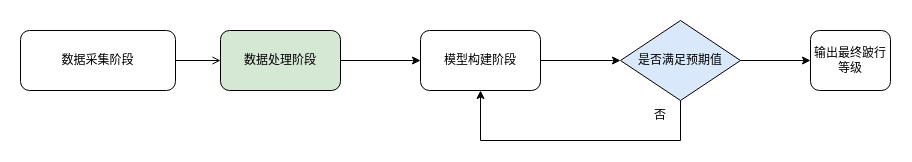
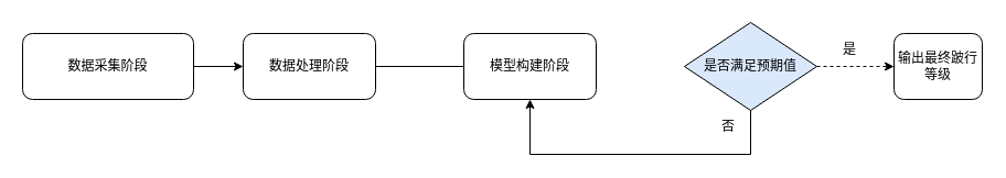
+ <mxCell id="12" value="是" style="text;html=1;align=center;verticalAlign=middle;whiteSpace=wrap;rounded=0;" vertex="1" parent="1"><mxGeometry x="740" y="30" width="60" height="30" as="geometry" /></mxCell>
- <mxCell id="2" value="" style="edgeStyle=orthogonalEdgeStyle;rounded=0;orthogonalLoop=1;jettySize=auto;html=1;endArrow=open;" edge="1" parent="1" source="3" target="5"><mxGeometry relative="1" as="geometry" /></mxCell>
+ <mxCell id="2" value="" style="edgeStyle=orthogonalEdgeStyle;rounded=0;orthogonalLoop=1;jettySize=auto;html=1;" edge="1" parent="1" source="3" target="5"><mxGeometry relative="1" as="geometry" /></mxCell>
- <mxCell id="5" value="&lt;font style=&quot;vertical-align: inherit;&quot;&gt;&lt;font style=&quot;vertical-align: inherit;&quot;&gt;数据处理阶段&lt;/font&gt;&lt;/font&gt;" style="whiteSpace=wrap;html=1;rounded=1;fillColor=#d5e8d4;" vertex="1" parent="1"><mxGeometry x="220" y="30" width="120" height="60" as="geometry" /></mxCell>
+ <mxCell id="5" value="&lt;font style=&quot;vertical-align: inherit;&quot;&gt;&lt;font style=&quot;vertical-align: inherit;&quot;&gt;数据处理阶段&lt;/font&gt;&lt;/font&gt;" style="whiteSpace=wrap;html=1;rounded=1;" vertex="1" parent="1"><mxGeometry x="220" y="30" width="120" height="60" as="geometry" /></mxCell>
- <mxCell id="4" value="" style="edgeStyle=orthogonalEdgeStyle;rounded=0;orthogonalLoop=1;jettySize=auto;html=1;" edge="1" parent="1" source="5" target="7"><mxGeometry relative="1" as="geometry" /></mxCell>
+ <mxCell id="4" value="" style="edgeStyle=orthogonalEdgeStyle;rounded=0;orthogonalLoop=1;jettySize=auto;html=1;endArrow=none;" edge="1" parent="1" source="5" target="7"><mxGeometry relative="1" as="geometry" /></mxCell>
- <mxCell id="6" value="" style="edgeStyle=orthogonalEdgeStyle;rounded=0;orthogonalLoop=1;jettySize=auto;html=1;" edge="1" parent="1" source="7" target="10"><mxGeometry relative="1" as="geometry" /></mxCell>
- <mxCell id="8" value="" style="edgeStyle=orthogonalEdgeStyle;rounded=0;orthogonalLoop=1;jettySize=auto;html=1;" edge="1" parent="1" source="10" target="11"><mxGeometry relative="1" as="geometry" /></mxCell>
+ <mxCell id="8" value="" style="edgeStyle=orthogonalEdgeStyle;rounded=0;orthogonalLoop=1;jettySize=auto;html=1;dashed=1;" edge="1" parent="1" source="10" target="11"><mxGeometry relative="1" as="geometry" /></mxCell>
